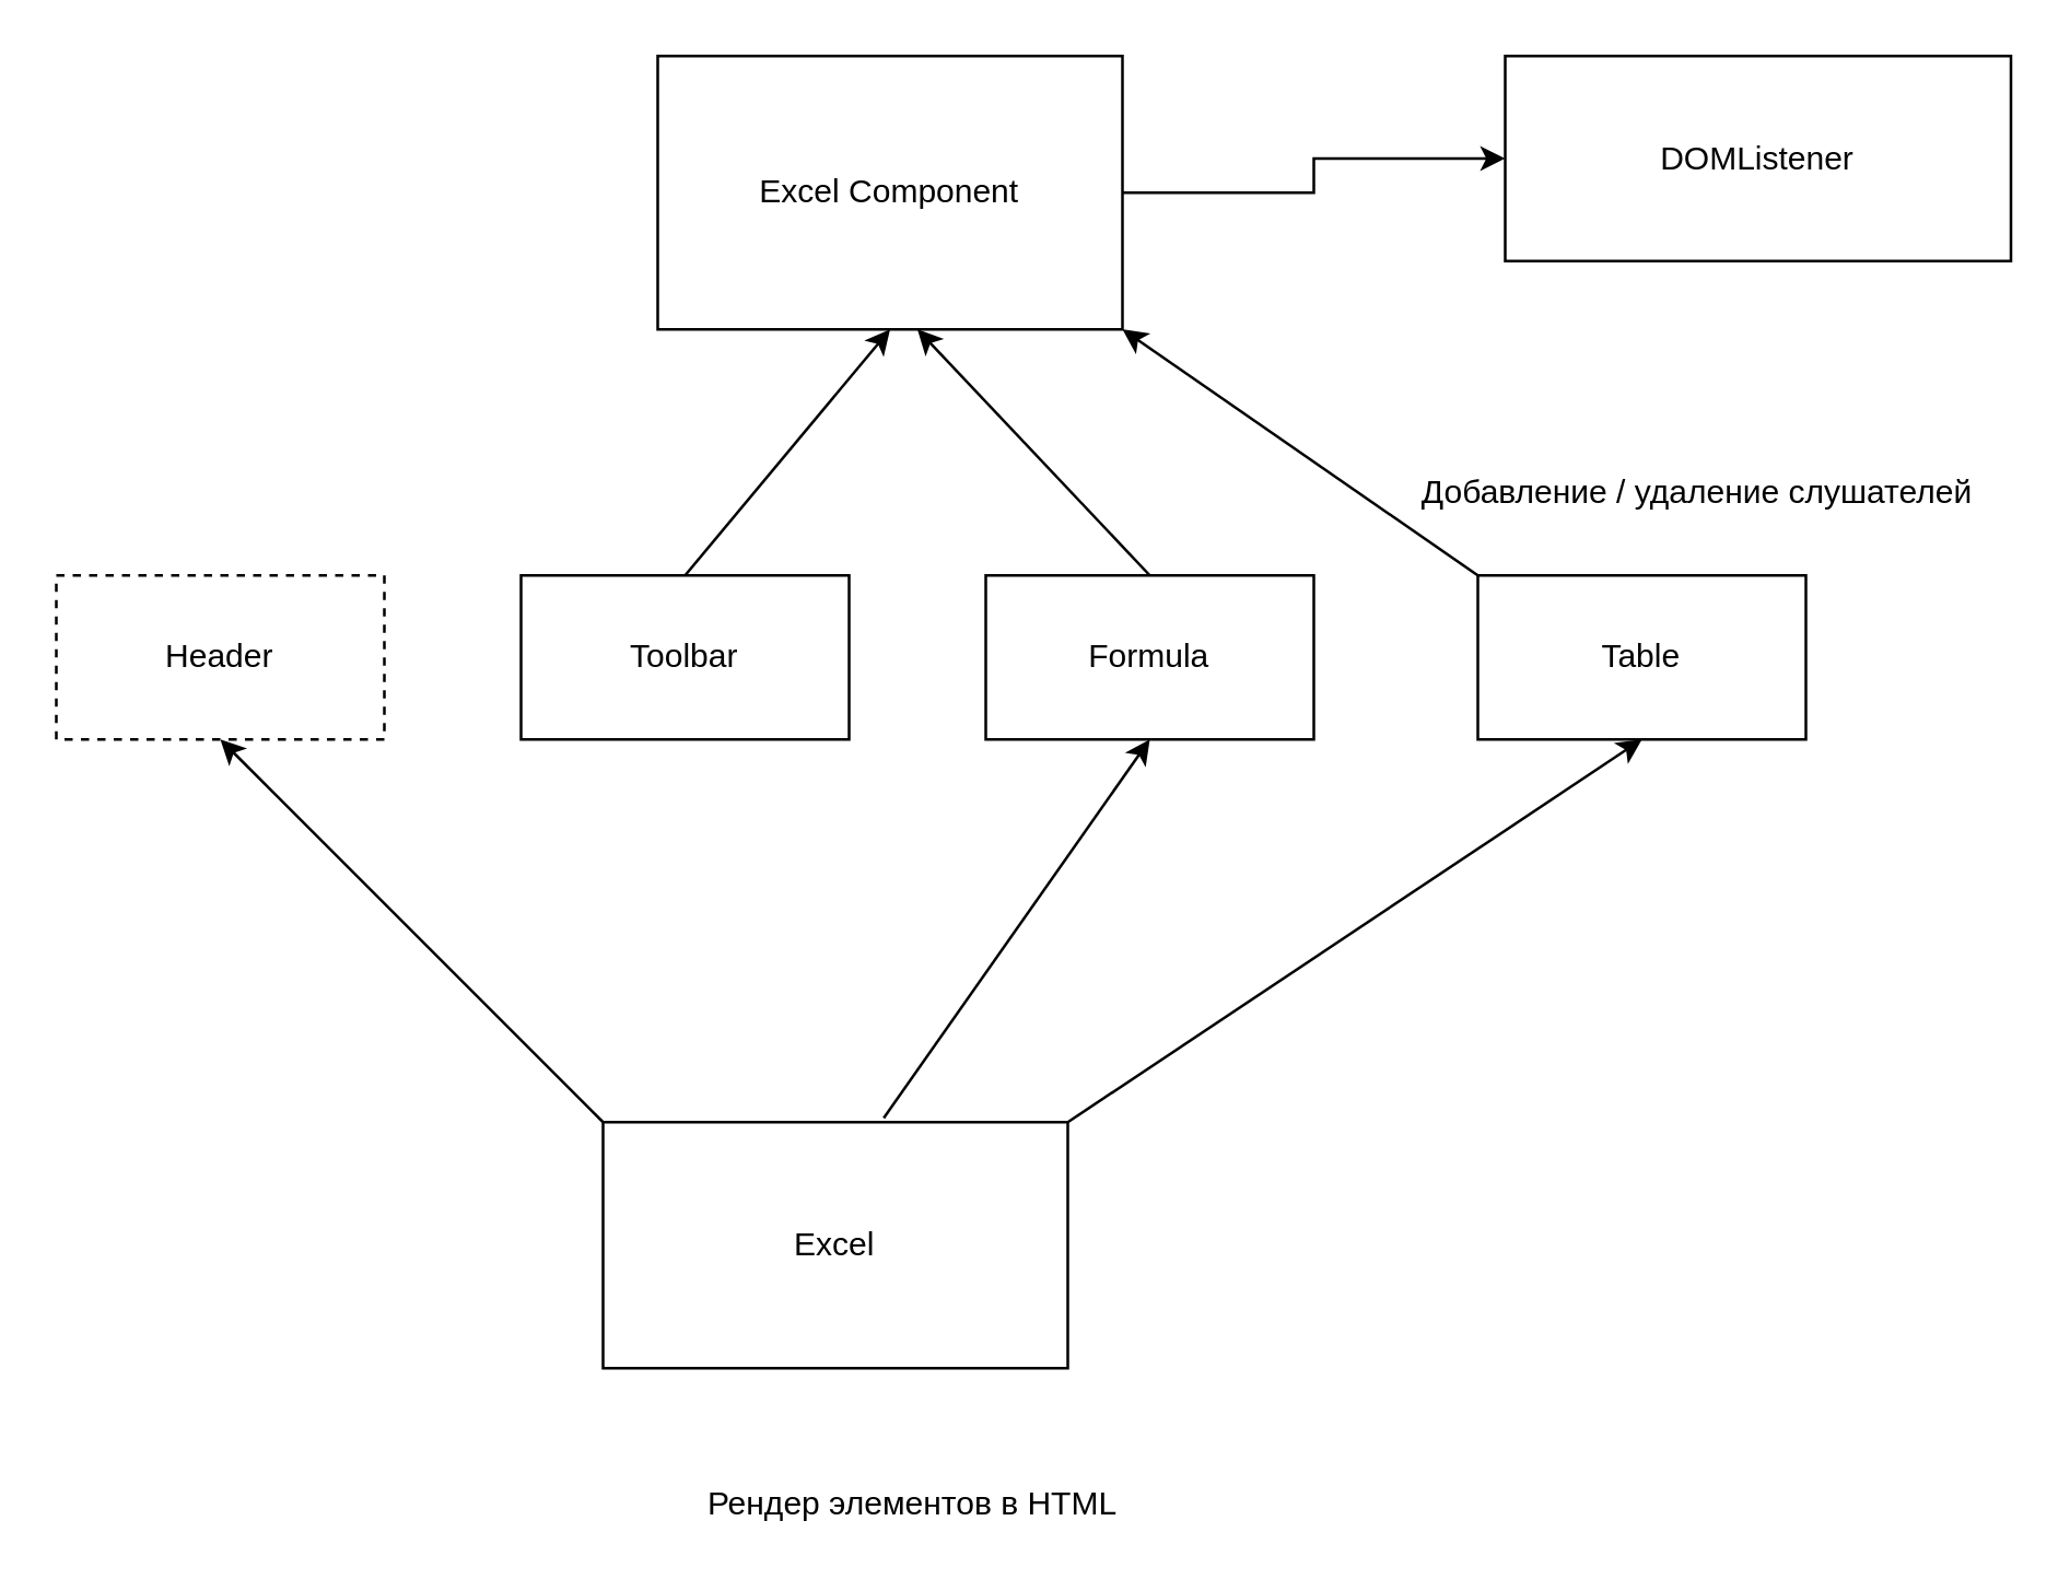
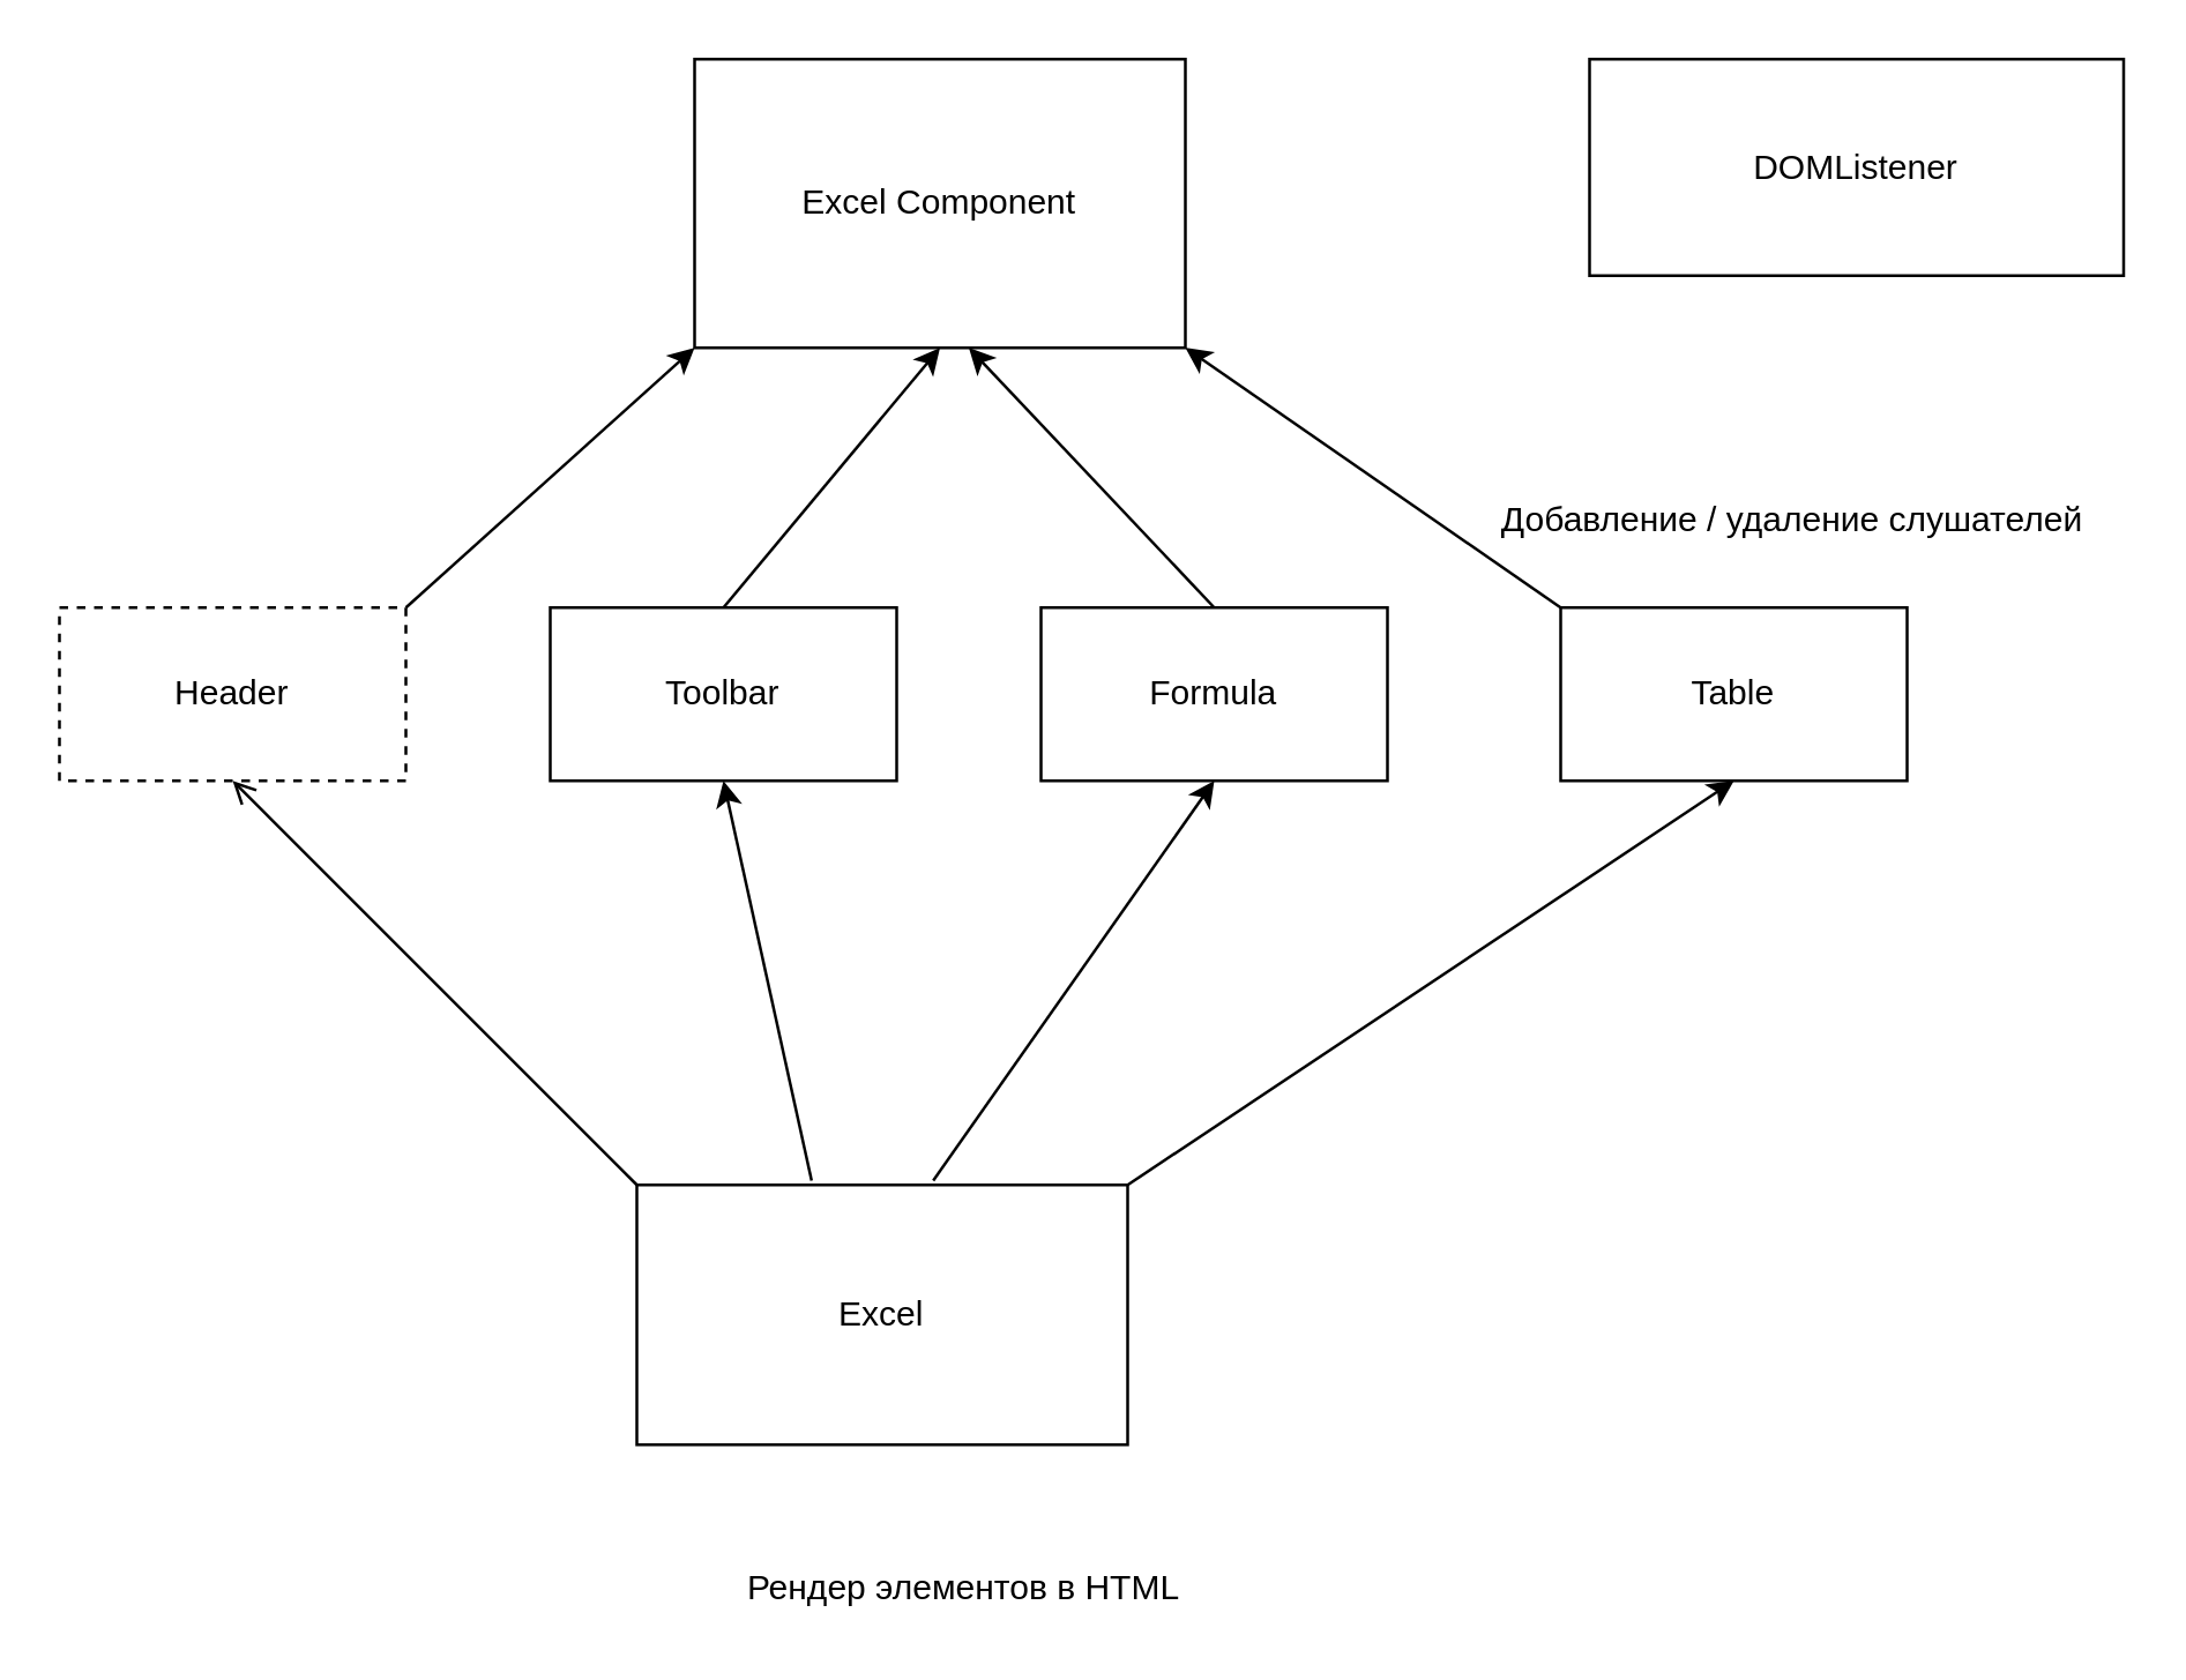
- <mxCell id="2" value="" style="edgeStyle=orthogonalEdgeStyle;rounded=0;orthogonalLoop=1;jettySize=auto;html=1;" edge="1" parent="1" source="3" target="4"><mxGeometry relative="1" as="geometry" /></mxCell>
+ <mxCell id="9" value="" style="endArrow=classic;html=1;exitX=1;exitY=0;exitDx=0;exitDy=0;entryX=0;entryY=1;entryDx=0;entryDy=0;" edge="1" parent="1" source="5" target="3"><mxGeometry width="50" height="50" relative="1" as="geometry"><mxPoint x="140" y="190" as="sourcePoint" /><mxPoint x="190" y="140" as="targetPoint" /></mxGeometry></mxCell>
- <mxCell id="14" value="" style="endArrow=classic;html=1;exitX=0;exitY=0;exitDx=0;exitDy=0;entryX=0.5;entryY=1;entryDx=0;entryDy=0;" edge="1" parent="1" source="13" target="5"><mxGeometry width="50" height="50" relative="1" as="geometry"><mxPoint x="110" y="410" as="sourcePoint" /><mxPoint x="210" y="320" as="targetPoint" /></mxGeometry></mxCell>
+ <mxCell id="14" value="" style="endArrow=open;html=1;exitX=0;exitY=0;exitDx=0;exitDy=0;entryX=0.5;entryY=1;entryDx=0;entryDy=0;" edge="1" parent="1" source="13" target="5"><mxGeometry width="50" height="50" relative="1" as="geometry"><mxPoint x="110" y="410" as="sourcePoint" /><mxPoint x="210" y="320" as="targetPoint" /></mxGeometry></mxCell>
+ <mxCell id="15" value="" style="endArrow=classic;html=1;exitX=0.356;exitY=-0.017;exitDx=0;exitDy=0;entryX=0.5;entryY=1;entryDx=0;entryDy=0;exitPerimeter=0;" edge="1" parent="1" source="13" target="6"><mxGeometry width="50" height="50" relative="1" as="geometry"><mxPoint x="235" y="390" as="sourcePoint" /><mxPoint x="310" y="300" as="targetPoint" /></mxGeometry></mxCell>
